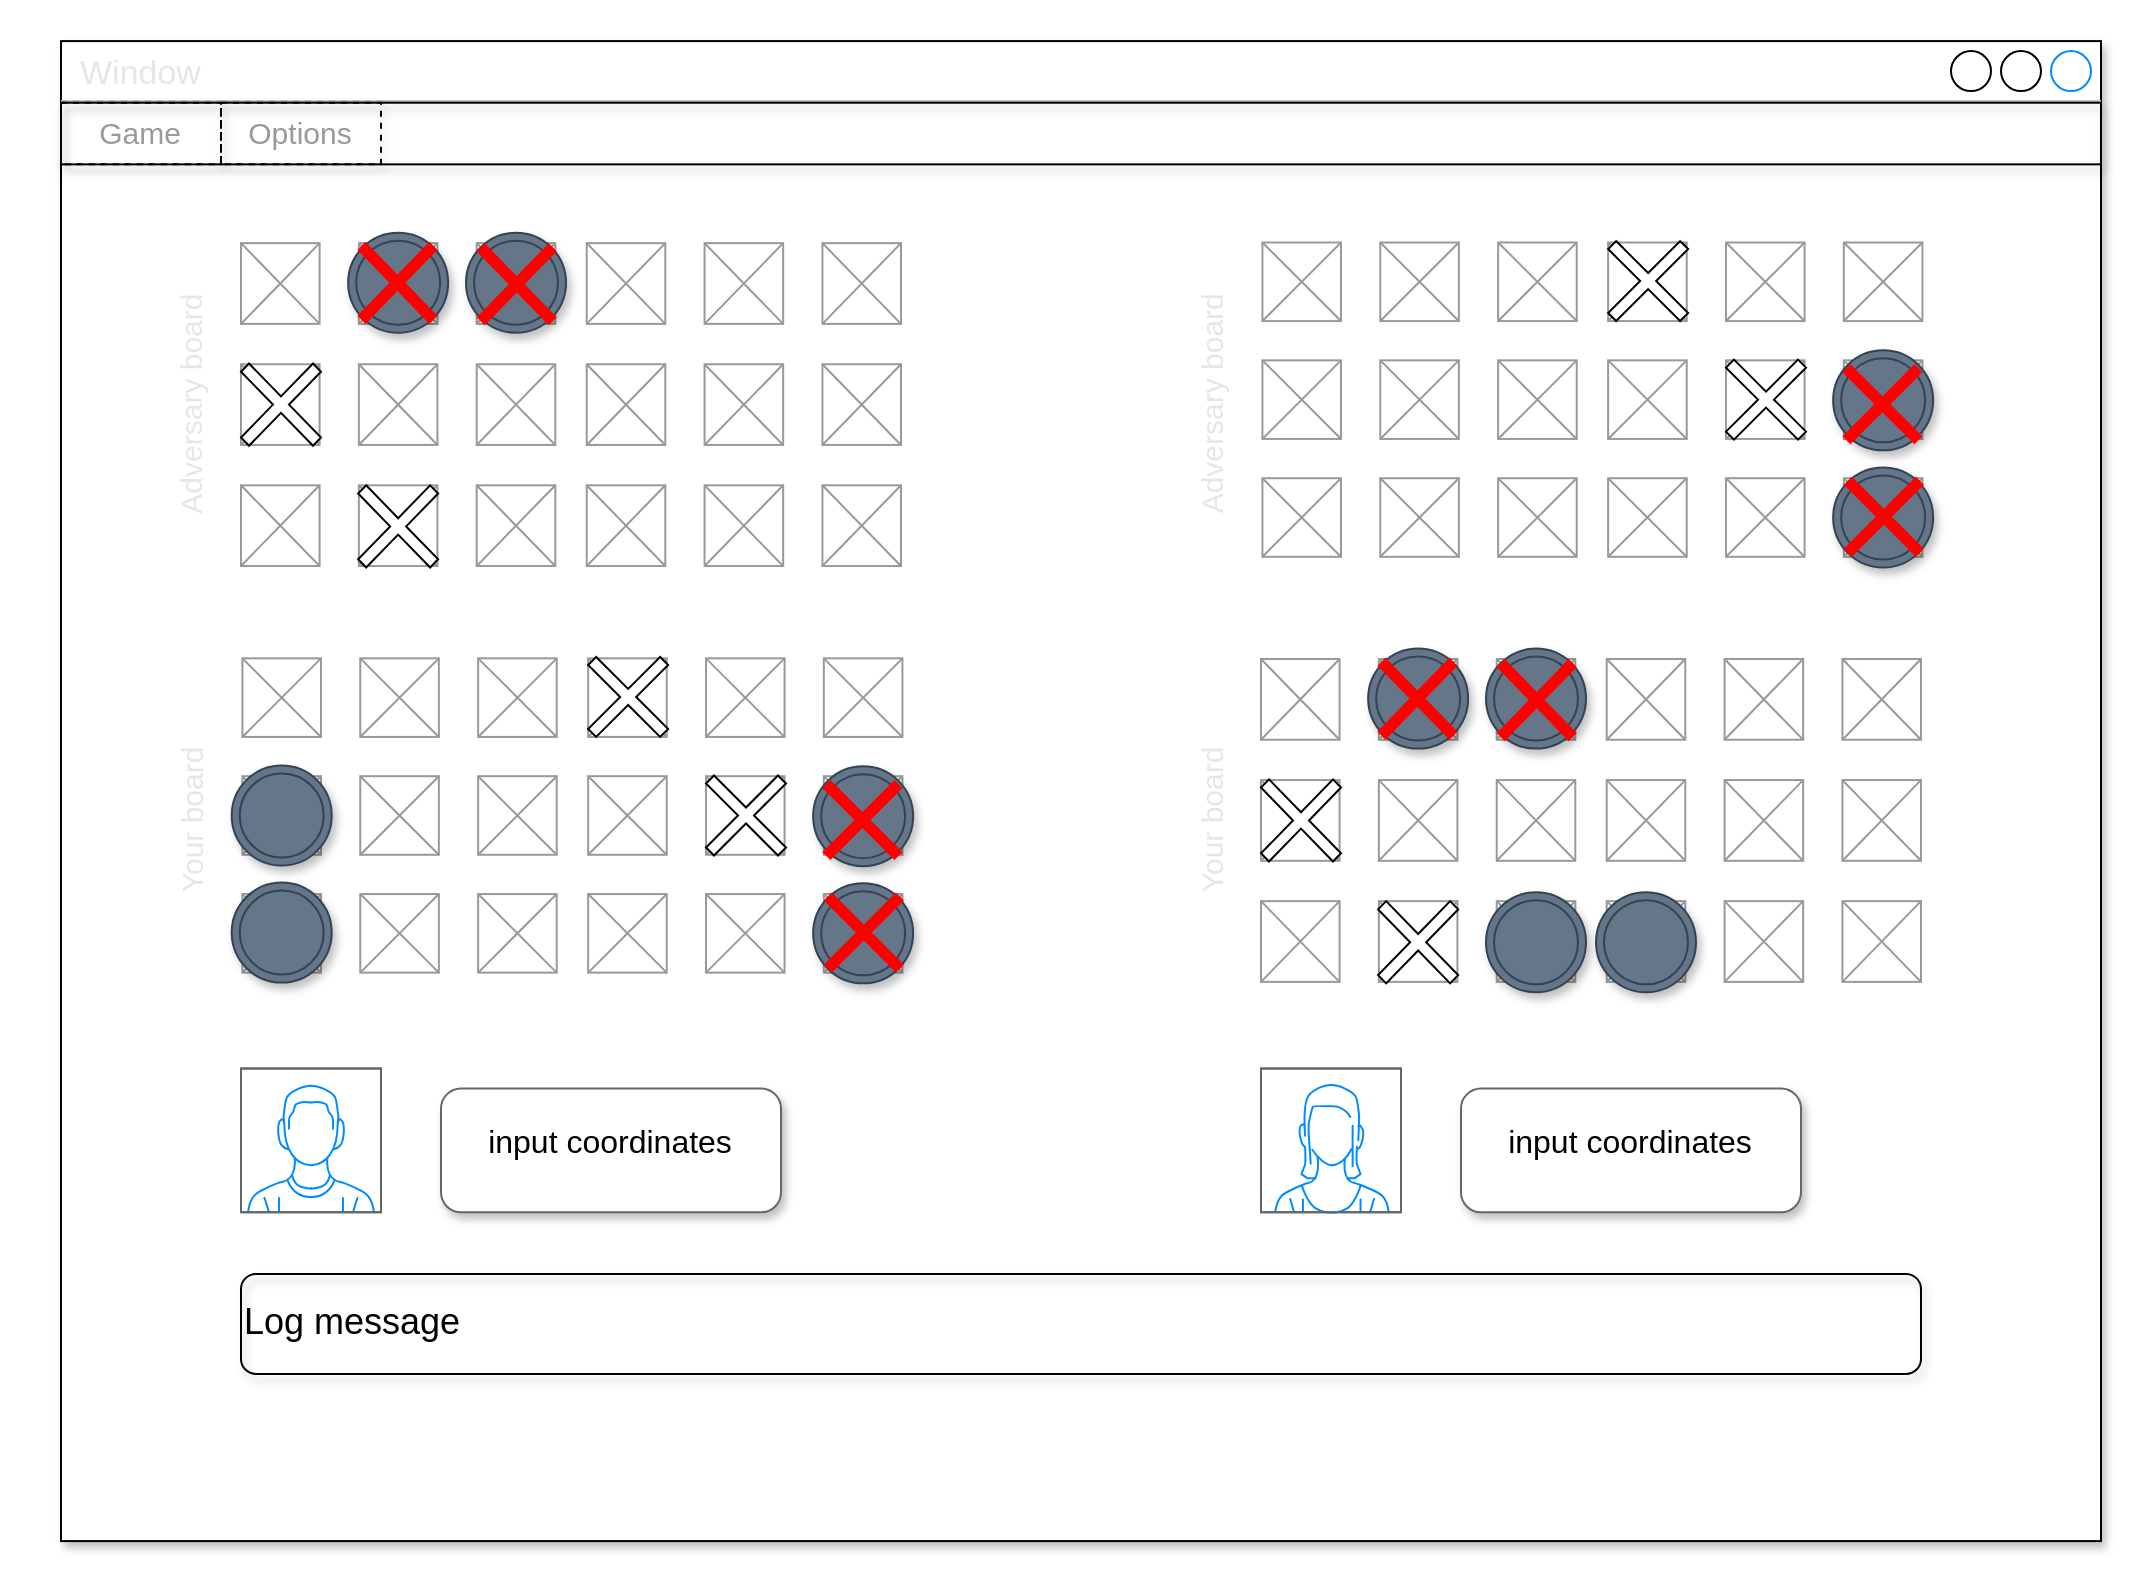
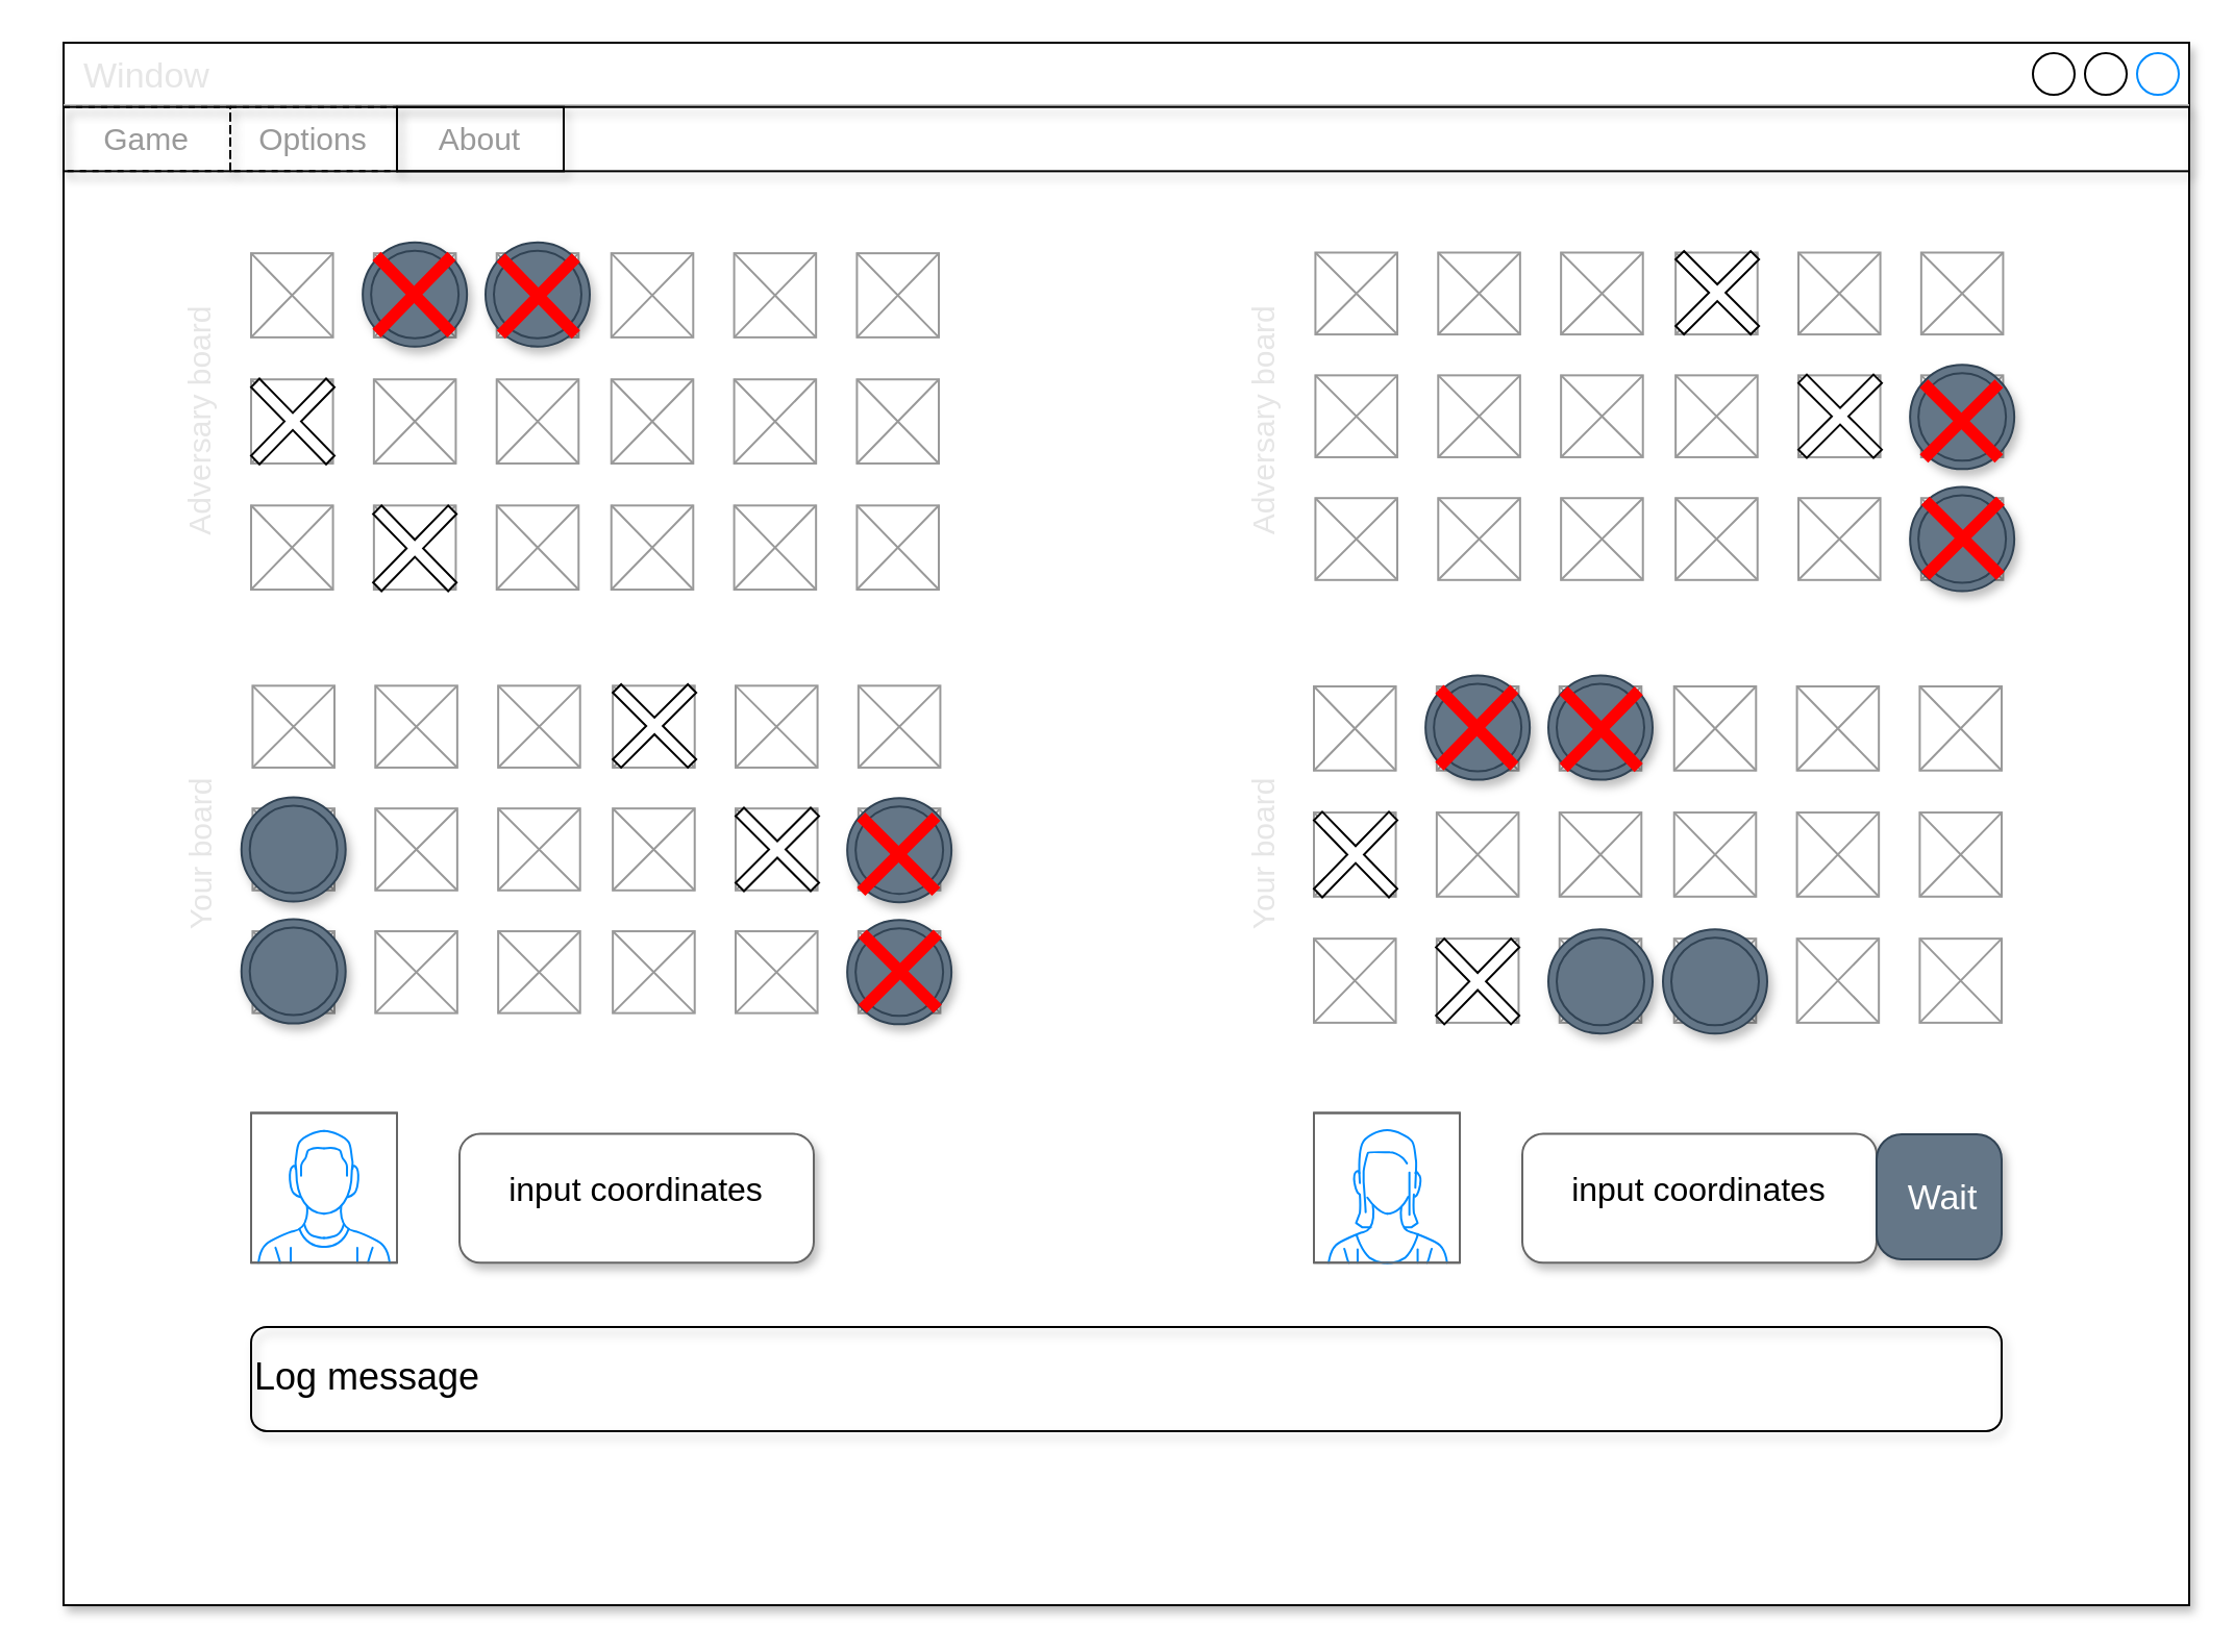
+ <mxCell id="15" value="About" style="rounded=0;whiteSpace=wrap;html=1;shadow=1;sketch=0;fontSize=15;fillColor=none;fontColor=#999999;" vertex="1" parent="2"><mxGeometry x="160" y="30.822" width="80" height="30.822" as="geometry" /></mxCell>
+ <mxCell id="10" value="Wait" style="shape=rect;strokeColor=#314354;fillColor=#647687;strokeWidth=1;dashed=0;rounded=1;arcSize=20;fontColor=#ffffff;fontSize=17;spacing=2;spacingTop=-2;align=center;autosize=1;spacingLeft=4;resizeWidth=0;resizeHeight=0;perimeter=none;shadow=1;sketch=0;" vertex="1" parent="8"><mxGeometry x="170" y="10.274" width="60" height="60" as="geometry" /></mxCell>
